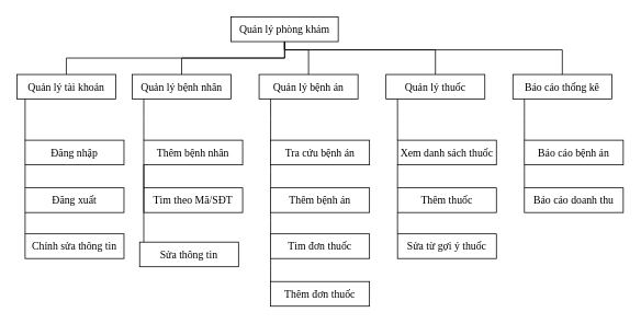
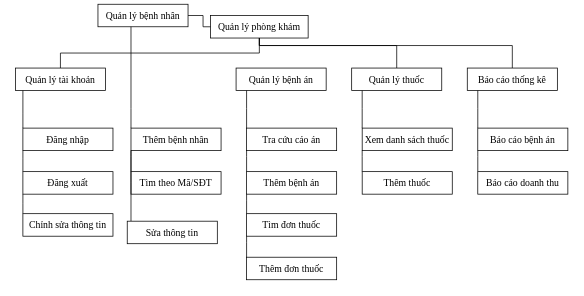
- <mxCell id="19" style="edgeStyle=orthogonalEdgeStyle;rounded=0;orthogonalLoop=1;jettySize=auto;html=1;entryX=0.5;entryY=1;entryDx=0;entryDy=0;endArrow=none;endFill=0;fontFamily=Times New Roman;fontSize=13;" edge="1" parent="1" source="20" target="2"><mxGeometry relative="1" as="geometry"><Array as="points"><mxPoint x="374" y="60" /><mxPoint x="345" y="60" /></Array></mxGeometry></mxCell>
- <mxCell id="12" value="&lt;font face=&quot;Times New Roman&quot; style=&quot;font-size: 13px&quot;&gt;Quản lý bệnh nhân&lt;/font&gt;" style="rounded=0;whiteSpace=wrap;html=1;fontSize=13;verticalAlign=middle;" vertex="1" parent="1"><mxGeometry x="160" y="90" width="120" height="30" as="geometry" /></mxCell>
+ <mxCell id="12" value="&lt;font face=&quot;Times New Roman&quot; style=&quot;font-size: 13px&quot;&gt;Quản lý bệnh nhân&lt;/font&gt;" style="rounded=0;whiteSpace=wrap;html=1;fontSize=13;verticalAlign=middle;" vertex="1" parent="1"><mxGeometry x="130" y="5" width="120" height="30" as="geometry" /></mxCell>
- <mxCell id="22" value="&lt;font face=&quot;Times New Roman&quot;&gt;Tra cứu bệnh án&lt;br&gt;&lt;/font&gt;" style="rounded=0;whiteSpace=wrap;html=1;fontSize=13;verticalAlign=middle;" vertex="1" parent="1"><mxGeometry x="328" y="170" width="120" height="30" as="geometry" /></mxCell>
+ <mxCell id="22" value="&lt;font face=&quot;Times New Roman&quot;&gt;Tra cứu cáo án&lt;br&gt;&lt;/font&gt;" style="rounded=0;whiteSpace=wrap;html=1;fontSize=13;verticalAlign=middle;" vertex="1" parent="1"><mxGeometry x="328" y="170" width="120" height="30" as="geometry" /></mxCell>
- <mxCell id="31" value="" style="edgeStyle=orthogonalEdgeStyle;rounded=0;orthogonalLoop=1;jettySize=auto;html=1;endArrow=none;endFill=0;fontFamily=Times New Roman;fontSize=13;" edge="1" parent="1" source="32" target="30"><mxGeometry relative="1" as="geometry"><Array as="points"><mxPoint x="482" y="278" /><mxPoint x="482" y="278" /></Array></mxGeometry></mxCell>
- <mxCell id="32" value="&lt;font face=&quot;Times New Roman&quot;&gt;Sửa từ gợi ý thuốc&lt;br&gt;&lt;/font&gt;" style="rounded=0;whiteSpace=wrap;html=1;fontSize=13;verticalAlign=middle;" vertex="1" parent="1"><mxGeometry x="482" y="284" width="120" height="30" as="geometry" /></mxCell>
